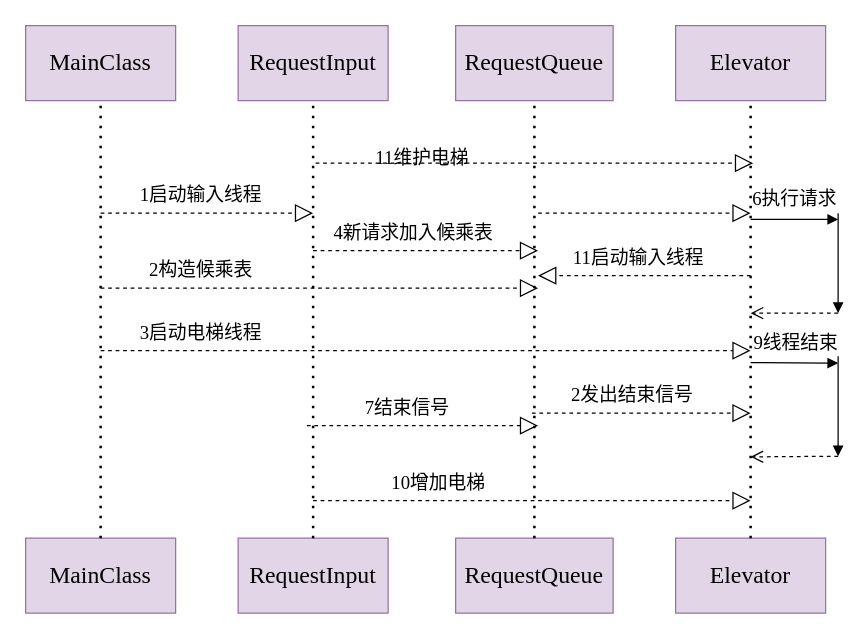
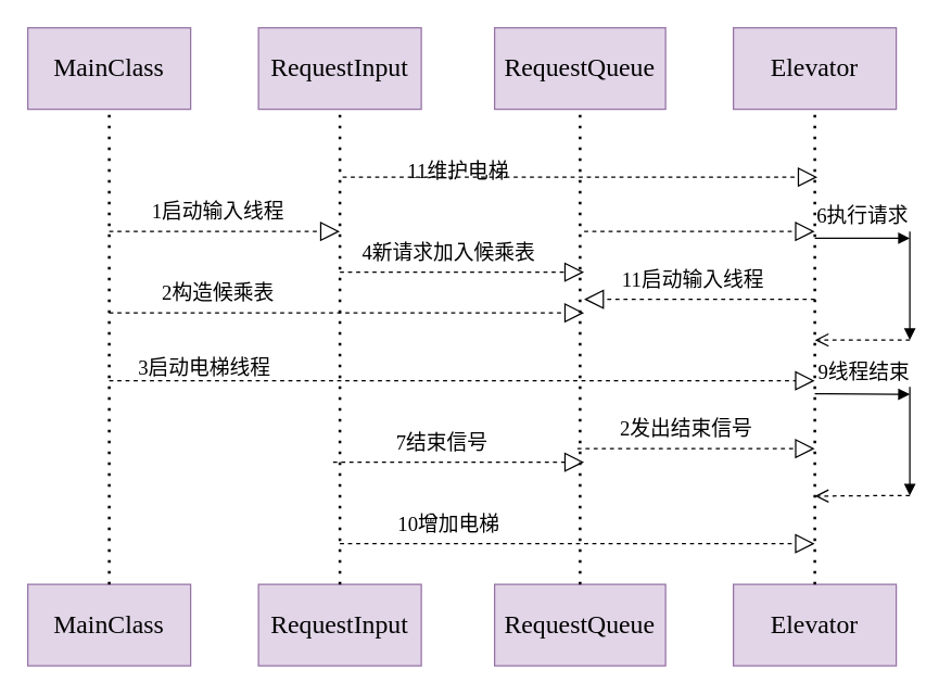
- <mxCell id="19" value="&lt;font face=&quot;Comic Sans MS&quot; style=&quot;font-size: 15px;&quot;&gt;3启动电梯线程&lt;/font&gt;" style="text;html=1;align=center;verticalAlign=middle;resizable=0;points=[];autosize=1;strokeColor=none;fillColor=none;" parent="1" vertex="1"><mxGeometry x="100" y="250" width="120" height="30" as="geometry" /></mxCell>
+ <mxCell id="19" value="&lt;font face=&quot;Comic Sans MS&quot; style=&quot;font-size: 15px;&quot;&gt;3启动电梯线程&lt;/font&gt;" style="text;html=1;align=center;verticalAlign=middle;resizable=0;points=[];autosize=1;strokeColor=none;fillColor=none;" parent="1" vertex="1"><mxGeometry x="90" y="255" width="120" height="30" as="geometry" /></mxCell>
- <mxCell id="34" value="&lt;font face=&quot;Comic Sans MS&quot; style=&quot;font-size: 15px;&quot;&gt;10增加电梯&lt;/font&gt;" style="text;html=1;align=center;verticalAlign=middle;resizable=0;points=[];autosize=1;strokeColor=none;fillColor=none;" parent="1" vertex="1"><mxGeometry x="300" y="370" width="100" height="30" as="geometry" /></mxCell>
+ <mxCell id="34" value="&lt;font face=&quot;Comic Sans MS&quot; style=&quot;font-size: 15px;&quot;&gt;10增加电梯&lt;/font&gt;" style="text;html=1;align=center;verticalAlign=middle;resizable=0;points=[];autosize=1;strokeColor=none;fillColor=none;" parent="1" vertex="1"><mxGeometry x="280" y="370" width="100" height="30" as="geometry" /></mxCell>
